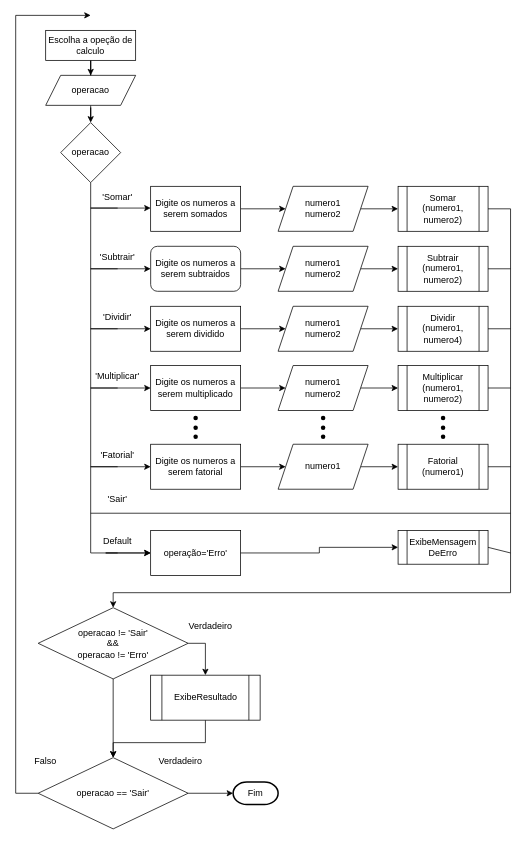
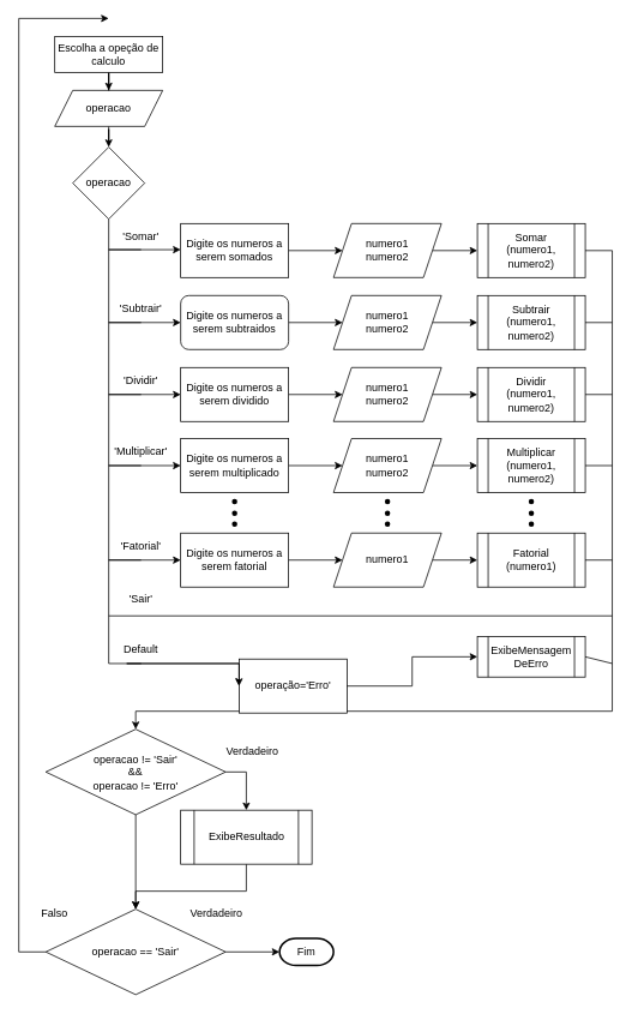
- <mxCell id="22" value="Dividir&lt;br&gt;(numero1,&lt;br&gt;numero4)" style="shape=process;whiteSpace=wrap;html=1;backgroundOutline=1;" vertex="1" parent="1"><mxGeometry x="530" y="408" width="120" height="60" as="geometry" /></mxCell>
+ <mxCell id="22" value="Dividir&lt;br&gt;(numero1,&lt;br&gt;numero2)" style="shape=process;whiteSpace=wrap;html=1;backgroundOutline=1;" vertex="1" parent="1"><mxGeometry x="530" y="408" width="120" height="60" as="geometry" /></mxCell>
- <mxCell id="44" value="operação='Erro'" style="whiteSpace=wrap;html=1;" vertex="1" parent="1"><mxGeometry x="200" y="707" width="120" height="60" as="geometry" /></mxCell>
+ <mxCell id="44" value="operação='Erro'" style="whiteSpace=wrap;html=1;" vertex="1" parent="1"><mxGeometry x="265" y="732" width="120" height="60" as="geometry" /></mxCell>
